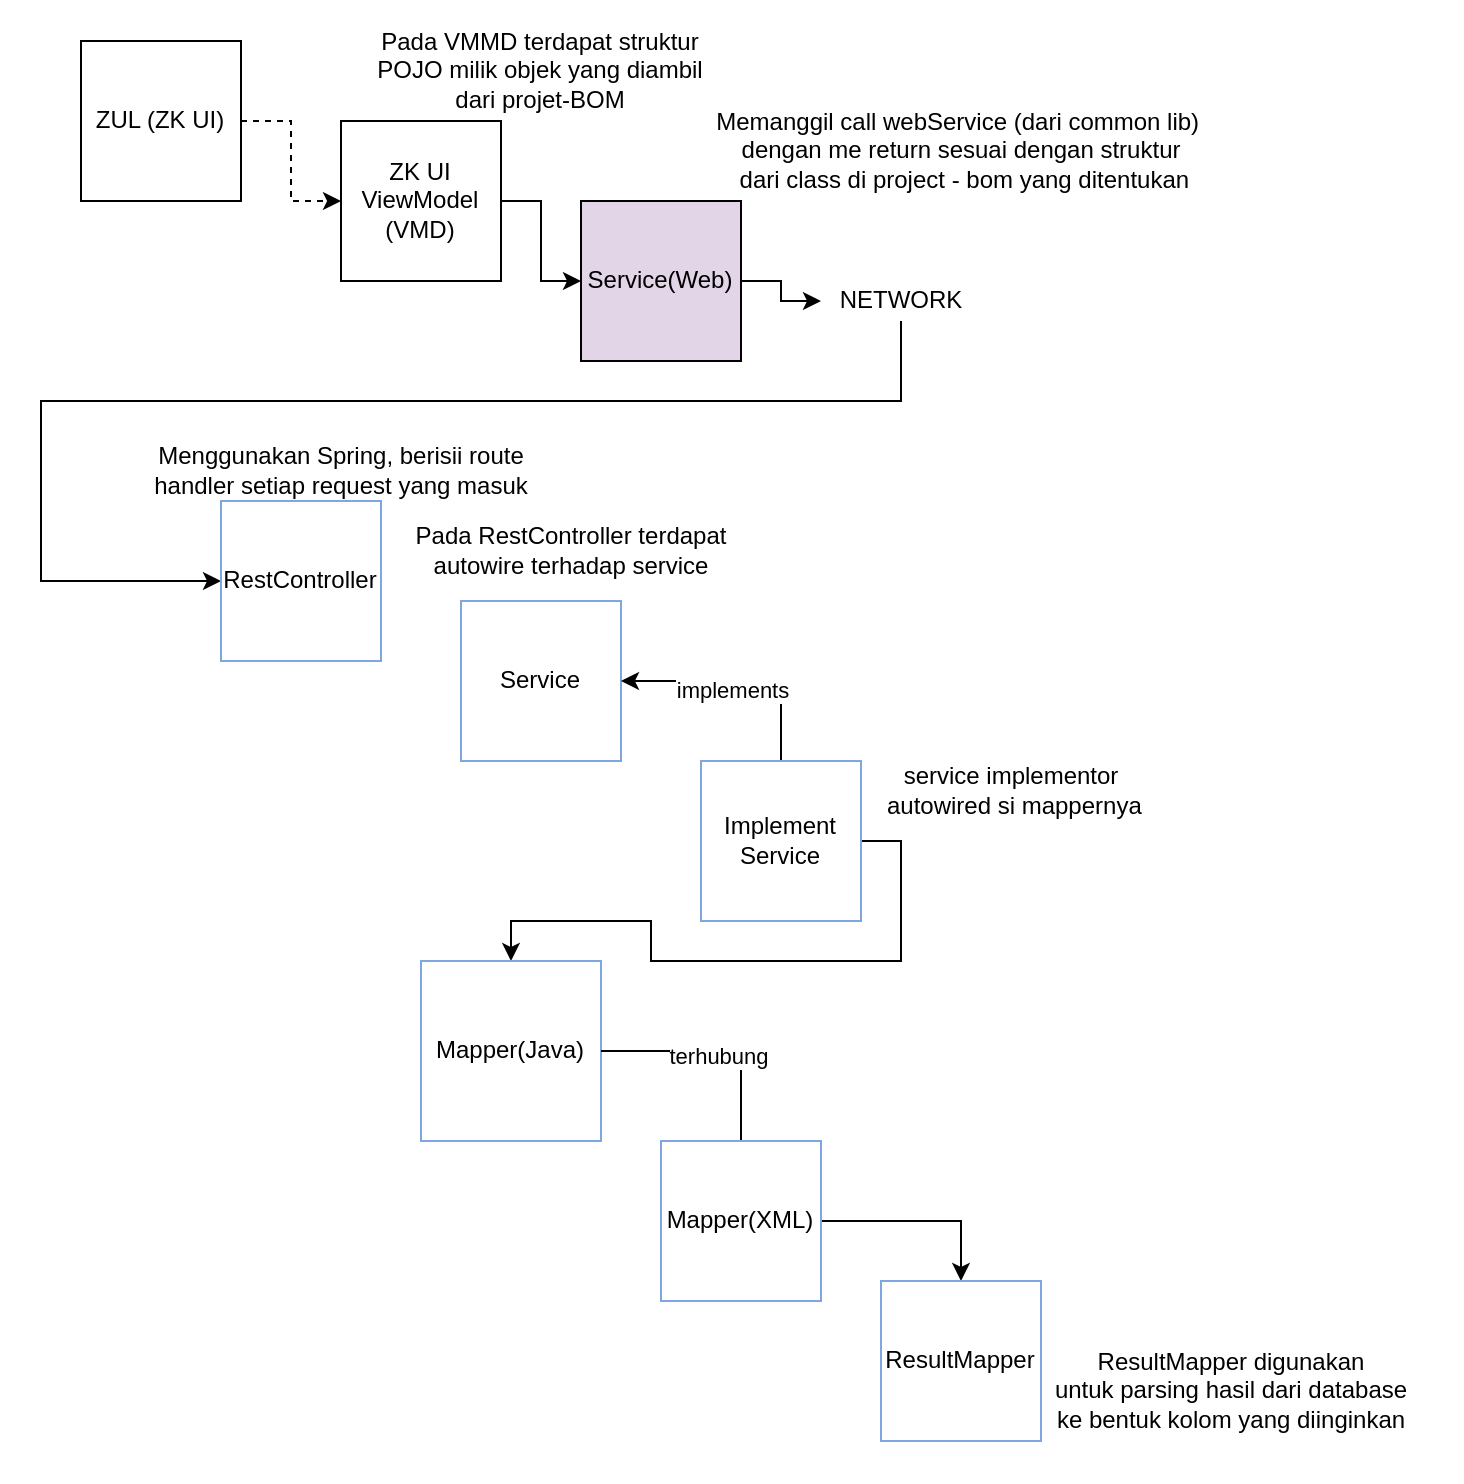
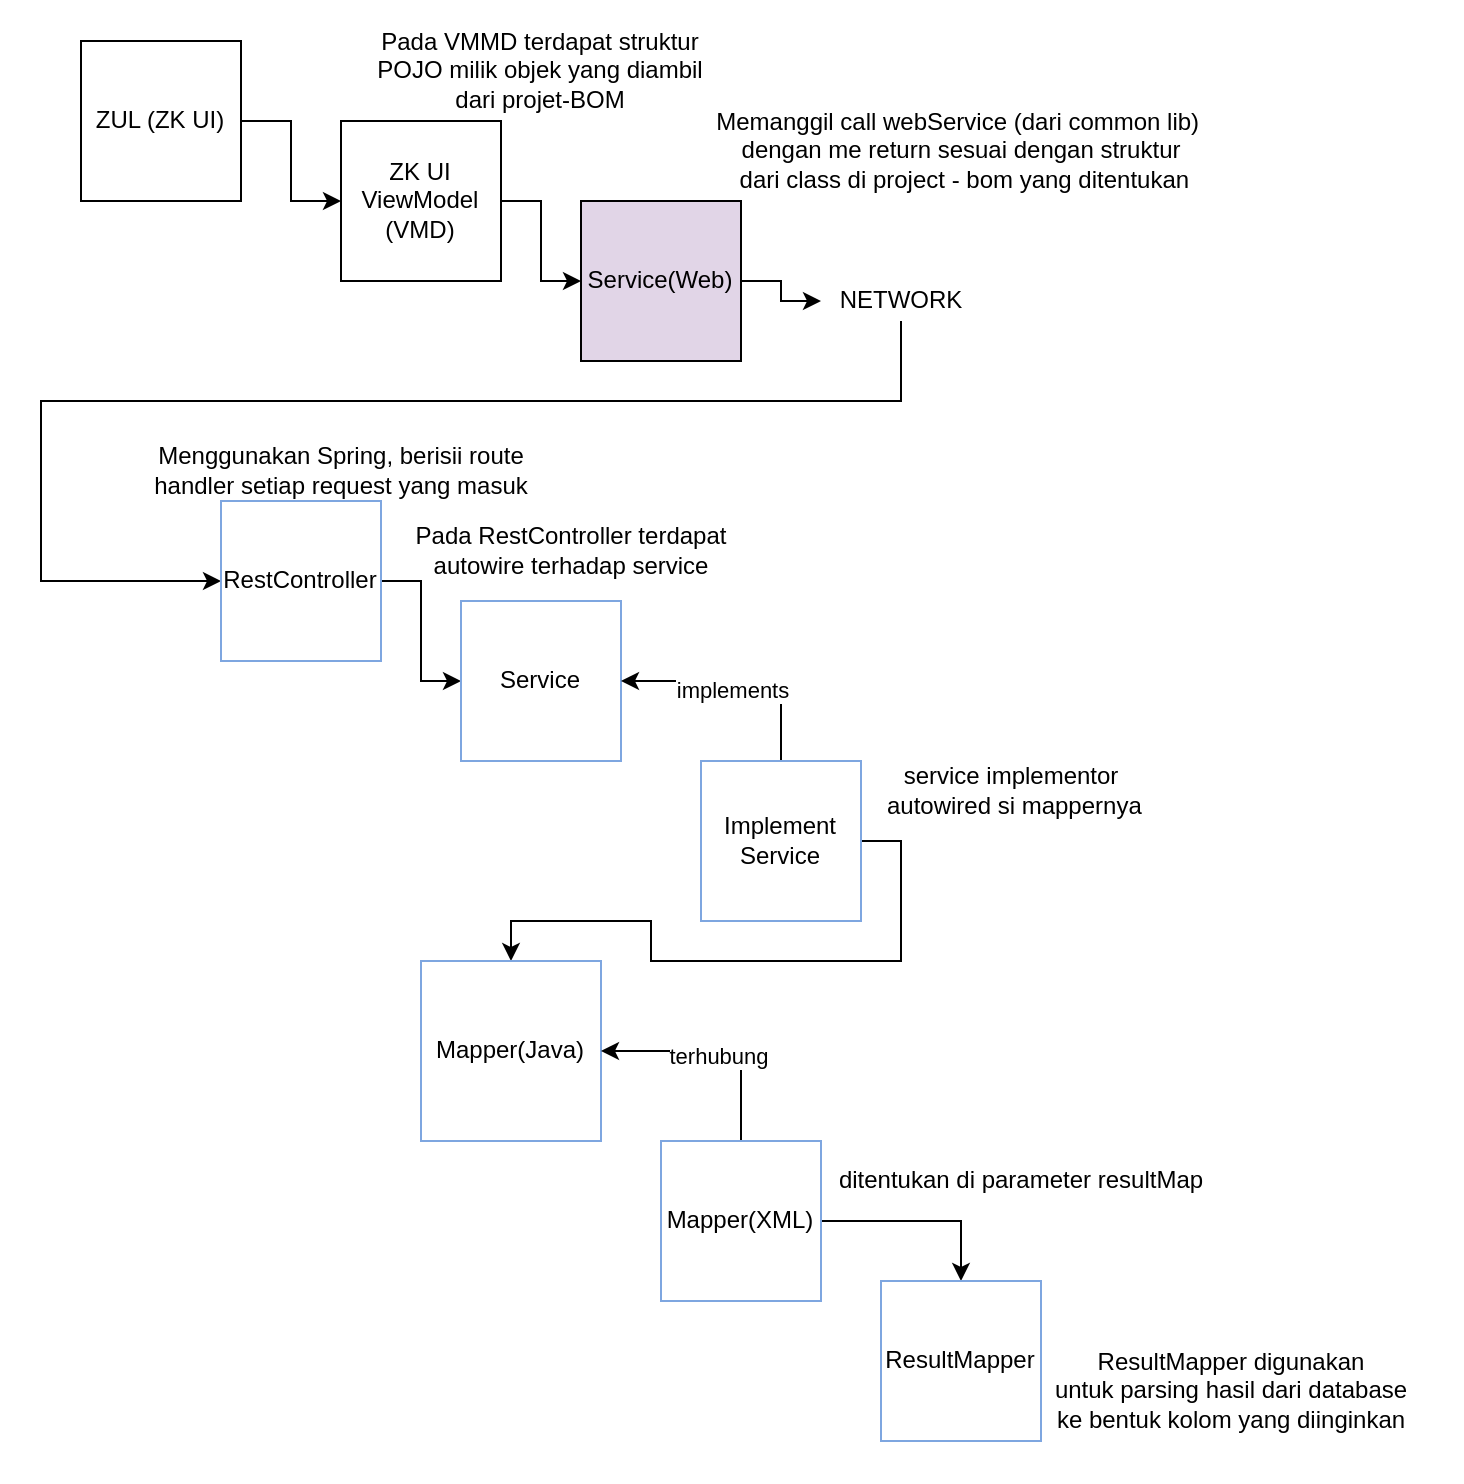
- <mxCell id="2" style="edgeStyle=orthogonalEdgeStyle;rounded=0;orthogonalLoop=1;jettySize=auto;html=1;entryX=0;entryY=0.5;entryDx=0;entryDy=0;dashed=1;" edge="1" parent="1" source="3" target="5"><mxGeometry relative="1" as="geometry" /></mxCell>
+ <mxCell id="2" style="edgeStyle=orthogonalEdgeStyle;rounded=0;orthogonalLoop=1;jettySize=auto;html=1;entryX=0;entryY=0.5;entryDx=0;entryDy=0;" edge="1" parent="1" source="3" target="5"><mxGeometry relative="1" as="geometry" /></mxCell>
+ <mxCell id="12" style="edgeStyle=orthogonalEdgeStyle;rounded=0;orthogonalLoop=1;jettySize=auto;html=1;exitX=1;exitY=0.5;exitDx=0;exitDy=0;" edge="1" parent="1" source="13" target="15"><mxGeometry relative="1" as="geometry" /></mxCell>
- <mxCell id="22" style="edgeStyle=orthogonalEdgeStyle;rounded=0;orthogonalLoop=1;jettySize=auto;html=1;exitX=0.5;exitY=0;exitDx=0;exitDy=0;entryX=1;entryY=0.5;entryDx=0;entryDy=0;endArrow=none;" edge="1" parent="1" source="25" target="21"><mxGeometry relative="1" as="geometry" /></mxCell>
+ <mxCell id="22" style="edgeStyle=orthogonalEdgeStyle;rounded=0;orthogonalLoop=1;jettySize=auto;html=1;exitX=0.5;exitY=0;exitDx=0;exitDy=0;entryX=1;entryY=0.5;entryDx=0;entryDy=0;" edge="1" parent="1" source="25" target="21"><mxGeometry relative="1" as="geometry" /></mxCell>
+ <mxCell id="28" value="ditentukan di parameter&amp;nbsp;resultMap" style="text;html=1;align=center;verticalAlign=middle;resizable=0;points=[];autosize=1;" vertex="1" parent="1"><mxGeometry x="410" y="580" width="200" height="20" as="geometry" /></mxCell>
